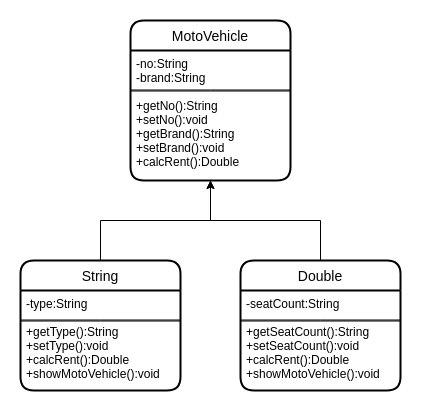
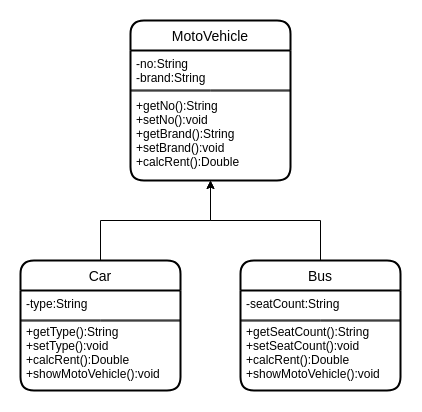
- <mxCell id="10" value="String" style="swimlane;childLayout=stackLayout;horizontal=1;startSize=30;horizontalStack=0;rounded=1;fontSize=14;fontStyle=0;strokeWidth=2;resizeParent=0;resizeLast=1;shadow=0;dashed=0;align=center;" parent="1" vertex="1"><mxGeometry x="20" y="260" width="160" height="130" as="geometry" /></mxCell>
+ <mxCell id="10" value="Car" style="swimlane;childLayout=stackLayout;horizontal=1;startSize=30;horizontalStack=0;rounded=1;fontSize=14;fontStyle=0;strokeWidth=2;resizeParent=0;resizeLast=1;shadow=0;dashed=0;align=center;" parent="1" vertex="1"><mxGeometry x="20" y="260" width="160" height="130" as="geometry" /></mxCell>
- <mxCell id="6" value="Double" style="swimlane;childLayout=stackLayout;horizontal=1;startSize=30;horizontalStack=0;rounded=1;fontSize=14;fontStyle=0;strokeWidth=2;resizeParent=0;resizeLast=1;shadow=0;dashed=0;align=center;" parent="1" vertex="1"><mxGeometry x="240" y="260" width="160" height="130" as="geometry" /></mxCell>
+ <mxCell id="6" value="Bus" style="swimlane;childLayout=stackLayout;horizontal=1;startSize=30;horizontalStack=0;rounded=1;fontSize=14;fontStyle=0;strokeWidth=2;resizeParent=0;resizeLast=1;shadow=0;dashed=0;align=center;" parent="1" vertex="1"><mxGeometry x="240" y="260" width="160" height="130" as="geometry" /></mxCell>
